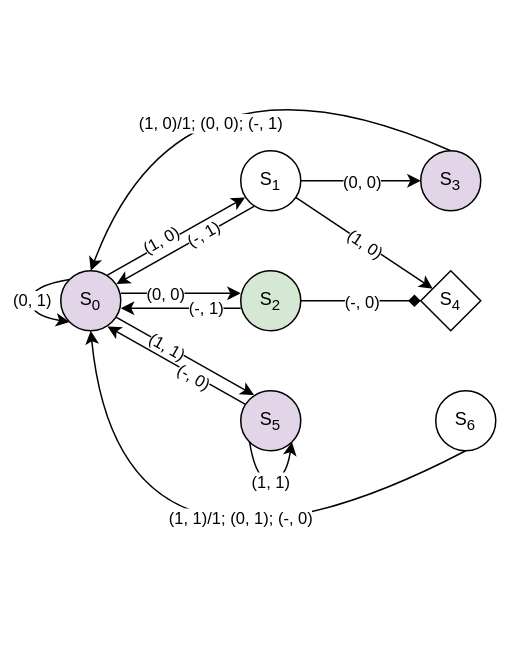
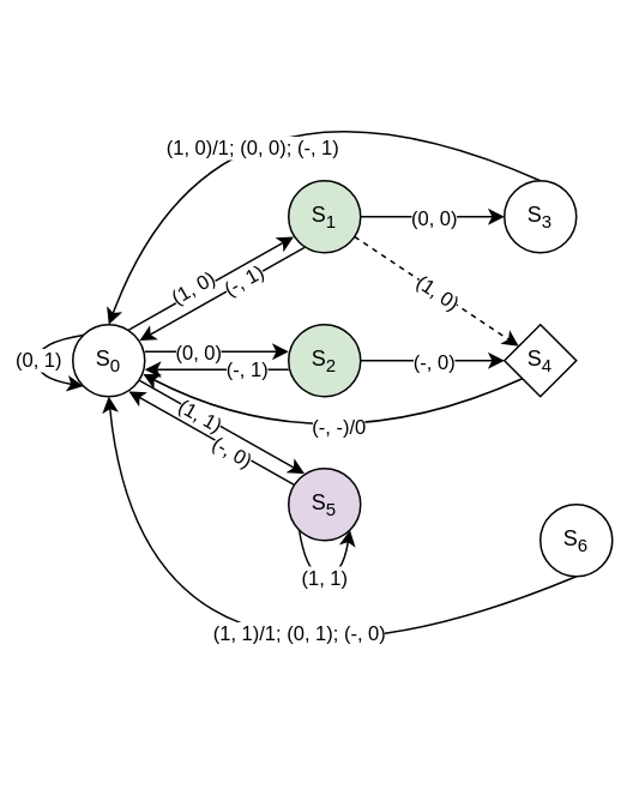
- <mxCell id="2" value="S&lt;sub&gt;1&lt;/sub&gt;" style="ellipse;whiteSpace=wrap;html=1;aspect=fixed;" vertex="1" parent="1"><mxGeometry x="160" y="100" width="40" height="40" as="geometry" /></mxCell>
+ <mxCell id="2" value="S&lt;sub&gt;1&lt;/sub&gt;" style="ellipse;whiteSpace=wrap;html=1;aspect=fixed;fillColor=#d5e8d4;" vertex="1" parent="1"><mxGeometry x="160" y="100" width="40" height="40" as="geometry" /></mxCell>
- <mxCell id="5" value="S&lt;sub&gt;3&lt;/sub&gt;" style="ellipse;whiteSpace=wrap;html=1;aspect=fixed;fillColor=#e1d5e7;" vertex="1" parent="1"><mxGeometry x="280" y="100" width="40" height="40" as="geometry" /></mxCell>
+ <mxCell id="5" value="S&lt;sub&gt;3&lt;/sub&gt;" style="ellipse;whiteSpace=wrap;html=1;aspect=fixed;" vertex="1" parent="1"><mxGeometry x="280" y="100" width="40" height="40" as="geometry" /></mxCell>
- <mxCell id="15" value="" style="endArrow=classic;html=1;rounded=0;" edge="1" parent="1" source="2" target="6"><mxGeometry width="50" height="50" relative="1" as="geometry"><mxPoint x="190" y="210" as="sourcePoint" /><mxPoint x="240" y="160" as="targetPoint" /></mxGeometry></mxCell>
+ <mxCell id="15" value="" style="endArrow=classic;html=1;rounded=0;dashed=1;" edge="1" parent="1" source="2" target="6"><mxGeometry width="50" height="50" relative="1" as="geometry"><mxPoint x="190" y="210" as="sourcePoint" /><mxPoint x="240" y="160" as="targetPoint" /></mxGeometry></mxCell>
- <mxCell id="3" value="S&lt;sub&gt;0&lt;/sub&gt;" style="ellipse;whiteSpace=wrap;html=1;aspect=fixed;fillColor=#e1d5e7;" vertex="1" parent="1"><mxGeometry x="40" y="180" width="40" height="40" as="geometry" /></mxCell>
+ <mxCell id="3" value="S&lt;sub&gt;0&lt;/sub&gt;" style="ellipse;whiteSpace=wrap;html=1;aspect=fixed;" vertex="1" parent="1"><mxGeometry x="40" y="180" width="40" height="40" as="geometry" /></mxCell>
- <mxCell id="17" value="" style="endArrow=diamond;html=1;rounded=0;exitX=1;exitY=0.5;exitDx=0;exitDy=0;entryX=0;entryY=0.5;entryDx=0;entryDy=0;" edge="1" parent="1" source="4" target="6"><mxGeometry width="50" height="50" relative="1" as="geometry"><mxPoint x="190" y="210" as="sourcePoint" /><mxPoint x="240" y="160" as="targetPoint" /></mxGeometry></mxCell>
+ <mxCell id="17" value="" style="endArrow=classic;html=1;rounded=0;exitX=1;exitY=0.5;exitDx=0;exitDy=0;entryX=0;entryY=0.5;entryDx=0;entryDy=0;" edge="1" parent="1" source="4" target="6"><mxGeometry width="50" height="50" relative="1" as="geometry"><mxPoint x="190" y="210" as="sourcePoint" /><mxPoint x="240" y="160" as="targetPoint" /></mxGeometry></mxCell>
+ <mxCell id="35" value="" style="endArrow=classic;html=1;rounded=0;exitX=0;exitY=1;exitDx=0;exitDy=0;entryX=0.978;entryY=0.689;entryDx=0;entryDy=0;entryPerimeter=0;curved=1;" edge="1" parent="1" source="6" target="3"><mxGeometry width="50" height="50" relative="1" as="geometry"><mxPoint x="190" y="250" as="sourcePoint" /><mxPoint x="240" y="200" as="targetPoint" /><Array as="points"><mxPoint x="180" y="260" /></Array></mxGeometry></mxCell>
+ <mxCell id="36" value="(-, -)/0" style="edgeLabel;html=1;align=center;verticalAlign=middle;resizable=0;points=[];" vertex="1" connectable="0" parent="35"><mxGeometry x="-0.115" y="-18" relative="1" as="geometry"><mxPoint as="offset" /></mxGeometry></mxCell>
- <mxCell id="8" value="S&lt;sub&gt;6&lt;/sub&gt;" style="ellipse;whiteSpace=wrap;html=1;aspect=fixed;" vertex="1" parent="1"><mxGeometry x="290" y="260" width="40" height="40" as="geometry" /></mxCell>
+ <mxCell id="8" value="S&lt;sub&gt;6&lt;/sub&gt;" style="ellipse;whiteSpace=wrap;html=1;aspect=fixed;" vertex="1" parent="1"><mxGeometry x="300" y="280" width="40" height="40" as="geometry" /></mxCell>
